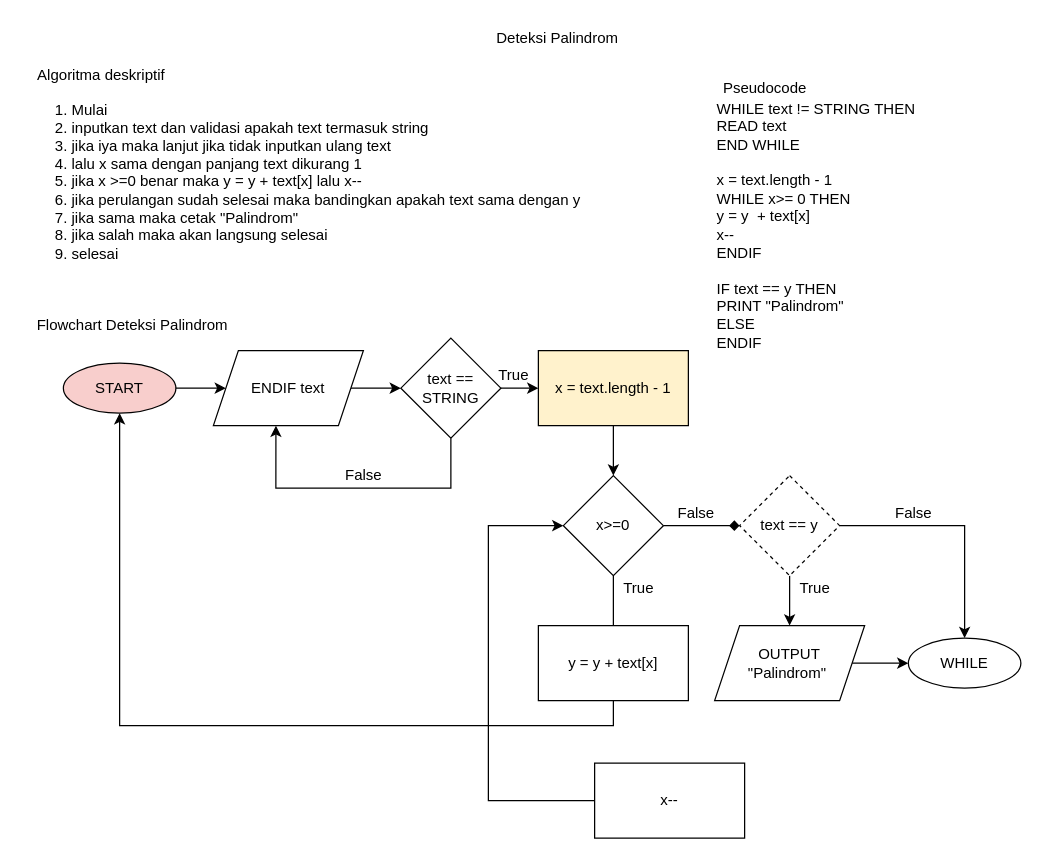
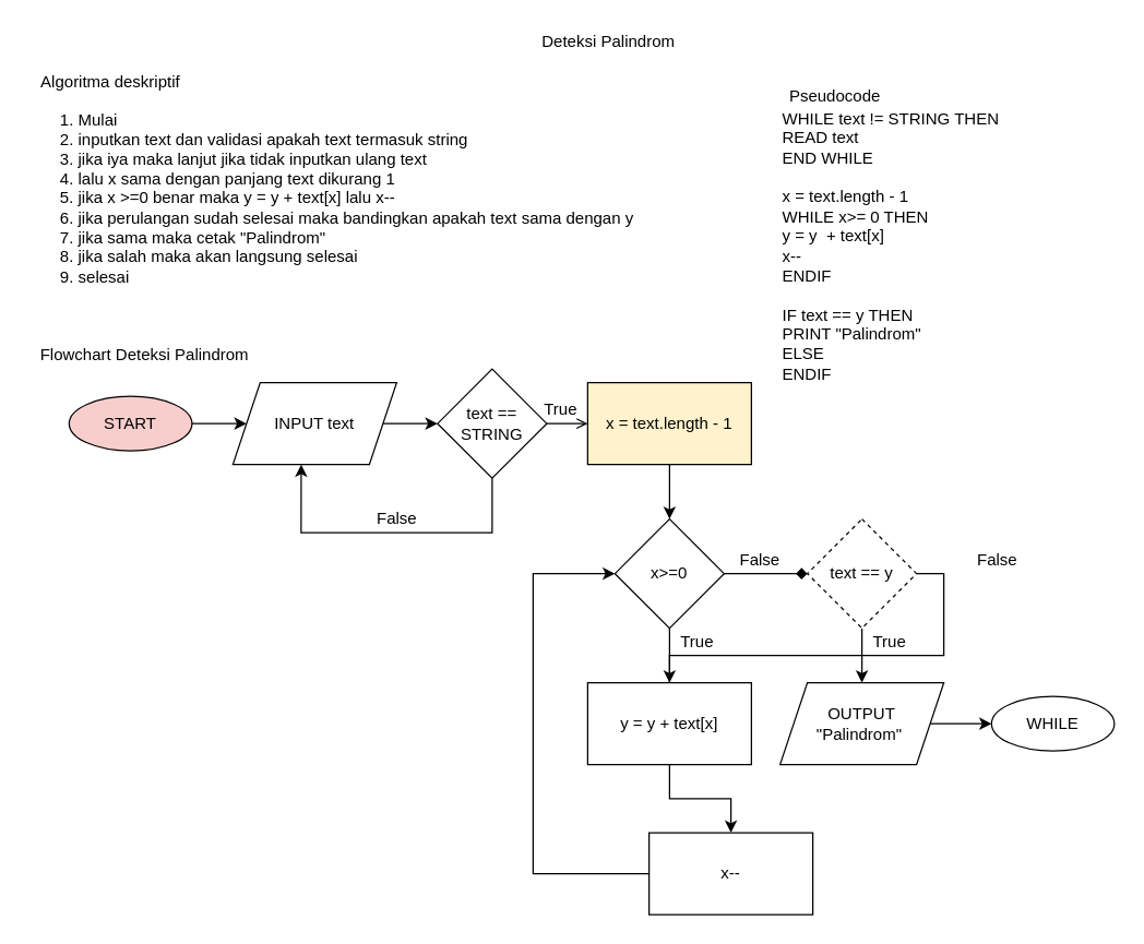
- <mxCell id="11" value="ENDIF text" style="shape=parallelogram;perimeter=parallelogramPerimeter;whiteSpace=wrap;html=1;fixedSize=1;" parent="1" vertex="1"><mxGeometry x="170" y="280" width="120" height="60" as="geometry" /></mxCell>
+ <mxCell id="11" value="INPUT text" style="shape=parallelogram;perimeter=parallelogramPerimeter;whiteSpace=wrap;html=1;fixedSize=1;" parent="1" vertex="1"><mxGeometry x="170" y="280" width="120" height="60" as="geometry" /></mxCell>
- <mxCell id="12" style="edgeStyle=orthogonalEdgeStyle;rounded=0;orthogonalLoop=1;jettySize=auto;html=1;exitX=1;exitY=0.5;exitDx=0;exitDy=0;entryX=0;entryY=0.5;entryDx=0;entryDy=0;" parent="1" source="14" target="16" edge="1"><mxGeometry relative="1" as="geometry" /></mxCell>
+ <mxCell id="12" style="edgeStyle=orthogonalEdgeStyle;rounded=0;orthogonalLoop=1;jettySize=auto;html=1;exitX=1;exitY=0.5;exitDx=0;exitDy=0;entryX=0;entryY=0.5;entryDx=0;entryDy=0;endArrow=open;" parent="1" source="14" target="16" edge="1"><mxGeometry relative="1" as="geometry" /></mxCell>
- <mxCell id="27" style="edgeStyle=orthogonalEdgeStyle;rounded=0;orthogonalLoop=1;jettySize=auto;html=1;exitX=1;exitY=0.5;exitDx=0;exitDy=0;entryX=0.5;entryY=0;entryDx=0;entryDy=0;" parent="1" source="28" target="31" edge="1"><mxGeometry relative="1" as="geometry" /></mxCell>
+ <mxCell id="27" style="edgeStyle=orthogonalEdgeStyle;rounded=0;orthogonalLoop=1;jettySize=auto;html=1;exitX=1;exitY=0.5;exitDx=0;exitDy=0;" parent="1" source="28" target="23" edge="1"><mxGeometry relative="1" as="geometry" /></mxCell>
- <mxCell id="22" style="edgeStyle=orthogonalEdgeStyle;rounded=0;orthogonalLoop=1;jettySize=auto;html=1;exitX=0.5;exitY=1;exitDx=0;exitDy=0;" parent="1" source="23" target="8" edge="1"><mxGeometry relative="1" as="geometry" /></mxCell>
+ <mxCell id="22" style="edgeStyle=orthogonalEdgeStyle;rounded=0;orthogonalLoop=1;jettySize=auto;html=1;exitX=0.5;exitY=1;exitDx=0;exitDy=0;entryX=0.5;entryY=0;entryDx=0;entryDy=0;" parent="1" source="23" target="25" edge="1"><mxGeometry relative="1" as="geometry" /></mxCell>
